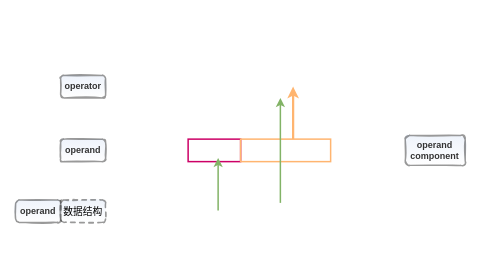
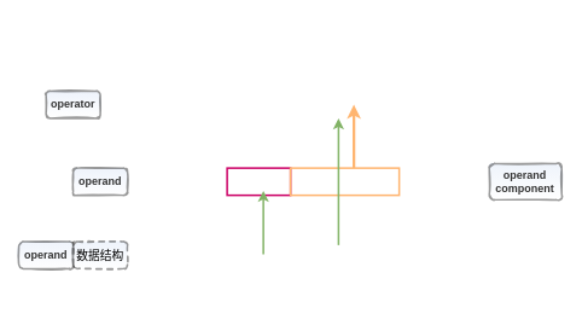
- <mxCell id="10" value="&lt;b style=&quot;color: rgb(51 , 51 , 51)&quot;&gt;operator&lt;/b&gt;" style="rounded=1;whiteSpace=wrap;html=1;strokeWidth=2;fillWeight=4;hachureGap=8;hachureAngle=45;fillColor=#D4E1F5;sketch=1;opacity=40;shadow=0;glass=0;fillStyle=auto;gradientColor=#ffffff;" parent="1" vertex="1"><mxGeometry x="80" y="100" width="60" height="30" as="geometry" /></mxCell>
+ <mxCell id="10" value="&lt;b style=&quot;color: rgb(51 , 51 , 51)&quot;&gt;operator&lt;/b&gt;" style="rounded=1;whiteSpace=wrap;html=1;strokeWidth=2;fillWeight=4;hachureGap=8;hachureAngle=45;fillColor=#D4E1F5;sketch=1;opacity=40;shadow=0;glass=0;fillStyle=auto;gradientColor=#ffffff;" parent="1" vertex="1"><mxGeometry x="50" y="100" width="60" height="30" as="geometry" /></mxCell>
